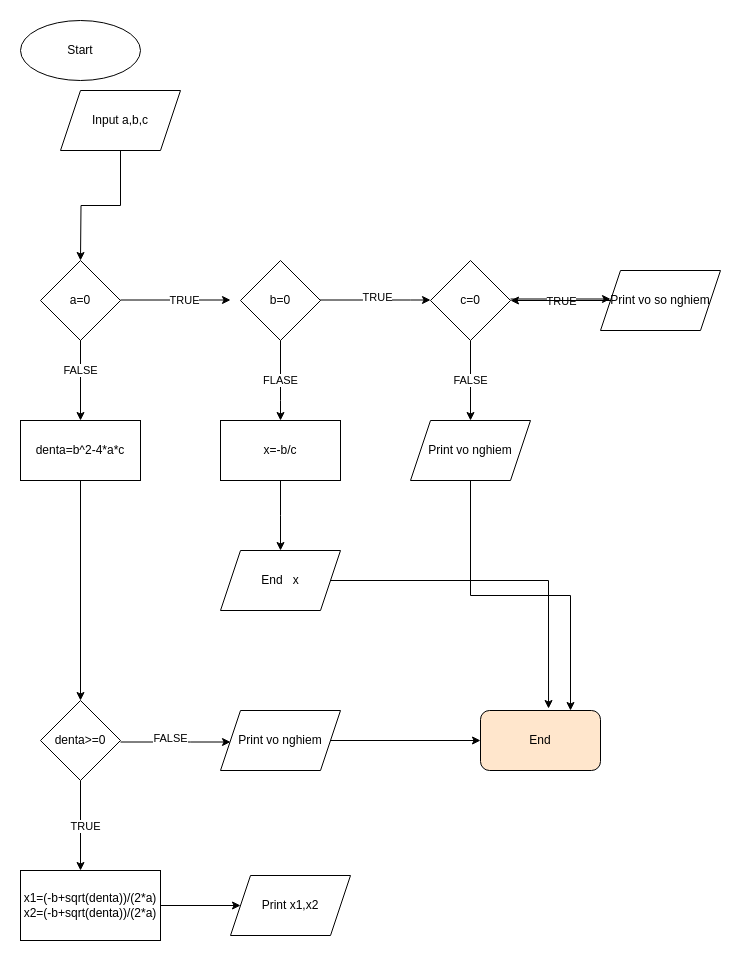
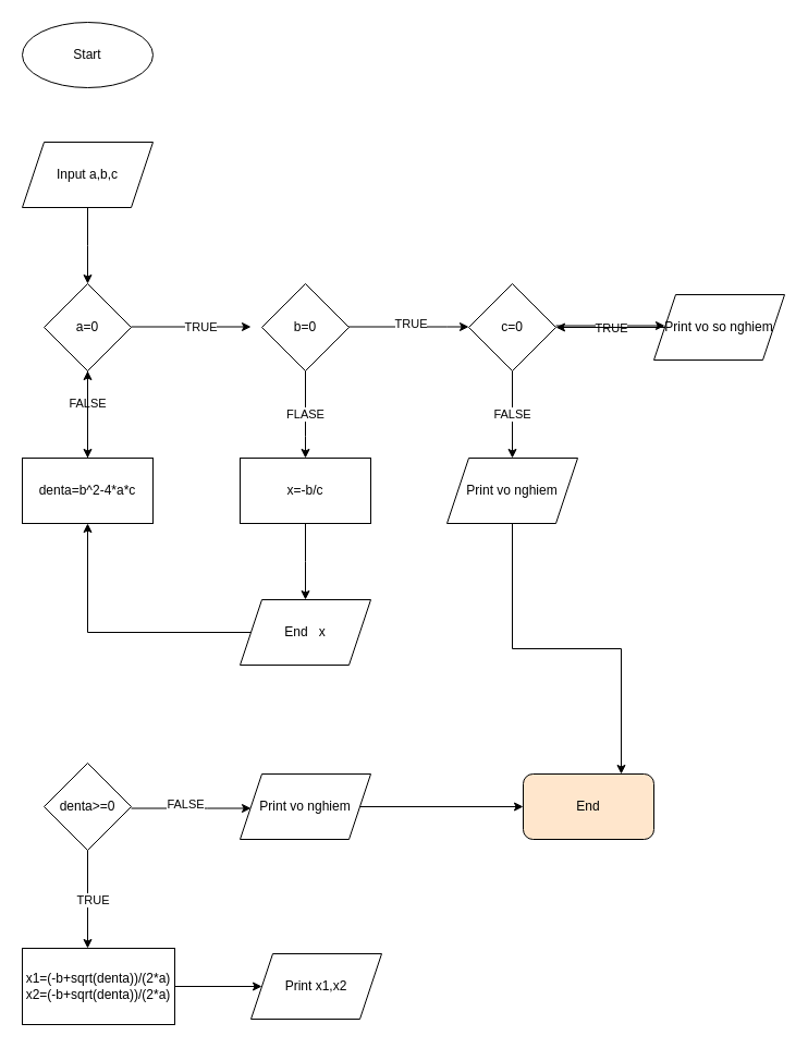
- <mxCell id="4" value="Input a,b,c" style="shape=parallelogram;perimeter=parallelogramPerimeter;whiteSpace=wrap;html=1;fixedSize=1;" parent="1" vertex="1"><mxGeometry x="60" y="90" width="120" height="60" as="geometry" /></mxCell>
+ <mxCell id="4" value="Input a,b,c" style="shape=parallelogram;perimeter=parallelogramPerimeter;whiteSpace=wrap;html=1;fixedSize=1;" parent="1" vertex="1"><mxGeometry x="20" y="130" width="120" height="60" as="geometry" /></mxCell>
- <mxCell id="28" style="edgeStyle=orthogonalEdgeStyle;rounded=0;orthogonalLoop=1;jettySize=auto;html=1;entryX=0.567;entryY=-0.033;entryDx=0;entryDy=0;entryPerimeter=0;" parent="1" source="29" target="37" edge="1"><mxGeometry relative="1" as="geometry"><mxPoint x="380" y="700" as="targetPoint" /></mxGeometry></mxCell>
+ <mxCell id="28" style="edgeStyle=orthogonalEdgeStyle;rounded=0;orthogonalLoop=1;jettySize=auto;html=1;" parent="1" source="29" target="22" edge="1"><mxGeometry relative="1" as="geometry"><mxPoint x="380" y="700" as="targetPoint" /></mxGeometry></mxCell>
- <mxCell id="21" style="edgeStyle=orthogonalEdgeStyle;rounded=0;orthogonalLoop=1;jettySize=auto;html=1;entryX=0.5;entryY=0;entryDx=0;entryDy=0;" parent="1" source="22" target="25" edge="1"><mxGeometry relative="1" as="geometry"><mxPoint x="80" y="550" as="targetPoint" /></mxGeometry></mxCell>
+ <mxCell id="21" style="edgeStyle=orthogonalEdgeStyle;rounded=0;orthogonalLoop=1;jettySize=auto;html=1;" parent="1" source="22" target="12" edge="1"><mxGeometry relative="1" as="geometry"><mxPoint x="80" y="550" as="targetPoint" /></mxGeometry></mxCell>
